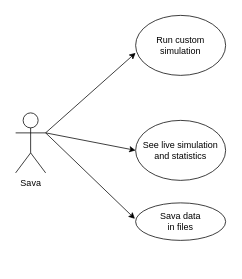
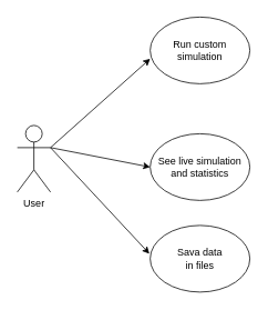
- <mxCell id="2" value="&lt;div&gt;Sava&lt;/div&gt;" style="shape=umlActor;verticalLabelPosition=bottom;verticalAlign=top;html=1;outlineConnect=0;" parent="1" vertex="1"><mxGeometry x="20" y="150" width="40" height="80" as="geometry" /></mxCell>
+ <mxCell id="2" value="&lt;div&gt;User&lt;/div&gt;" style="shape=umlActor;verticalLabelPosition=bottom;verticalAlign=top;html=1;outlineConnect=0;" parent="1" vertex="1"><mxGeometry x="20" y="150" width="40" height="80" as="geometry" /></mxCell>
- <mxCell id="8" value="&lt;div&gt;Sava data&lt;/div&gt;&lt;div&gt;in files&lt;/div&gt;" style="ellipse;whiteSpace=wrap;html=1;" parent="1" vertex="1"><mxGeometry x="180" y="270" width="120" height="50" as="geometry" /></mxCell>
+ <mxCell id="8" value="&lt;div&gt;Sava data&lt;/div&gt;&lt;div&gt;in files&lt;/div&gt;" style="ellipse;whiteSpace=wrap;html=1;" parent="1" vertex="1"><mxGeometry x="180" y="270" width="120" height="80" as="geometry" /></mxCell>
